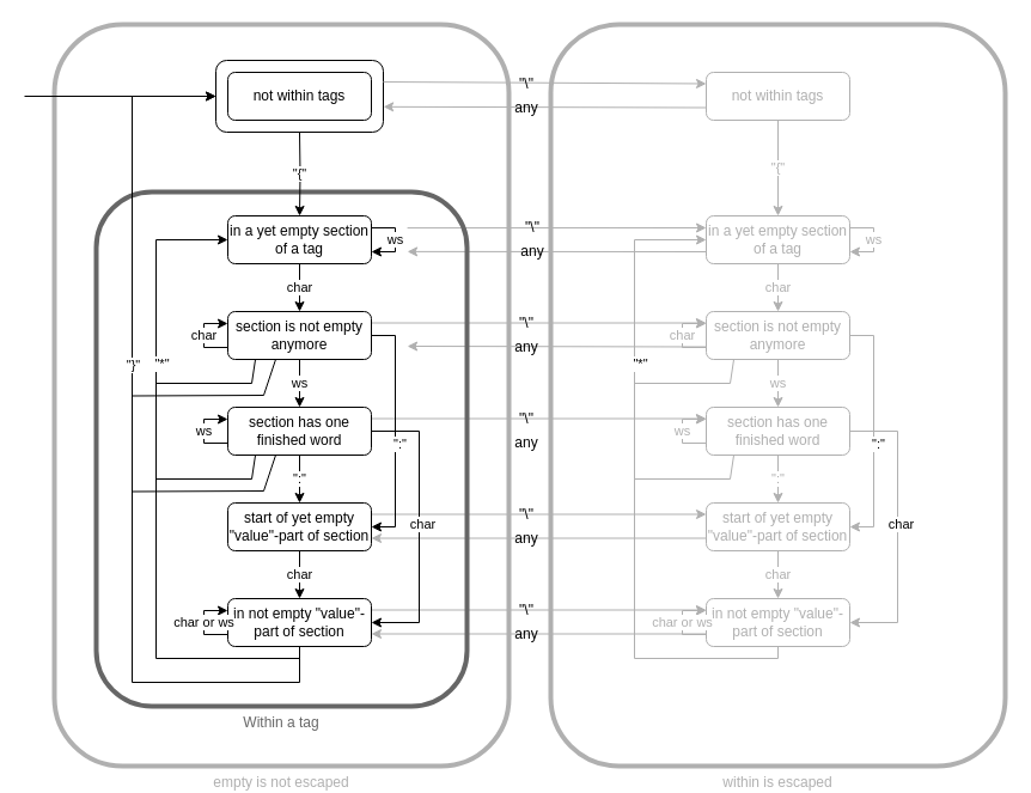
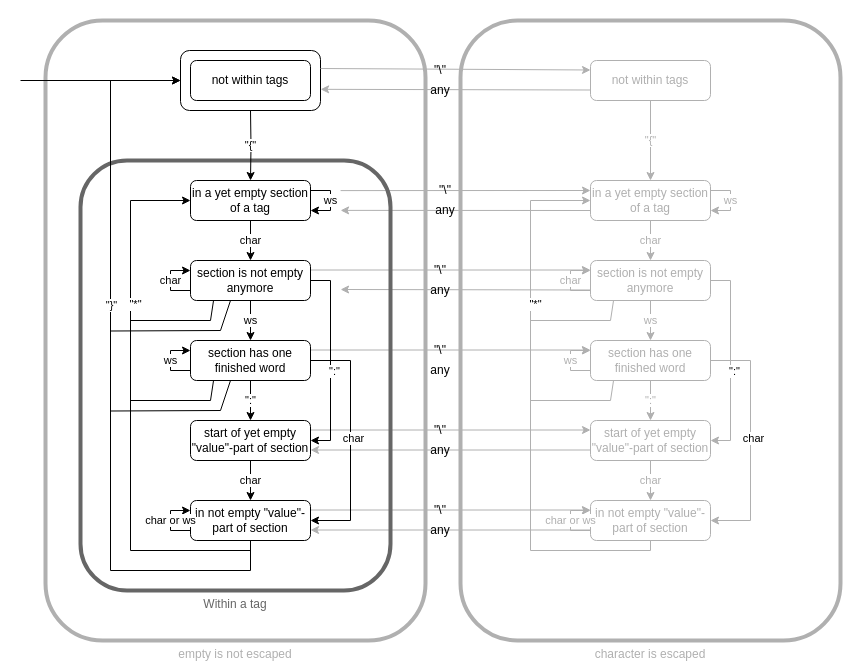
- <mxCell id="16" value="&lt;font color=&quot;#B0B0B0&quot;&gt;within is escaped&lt;br&gt;&lt;/font&gt;" style="rounded=1;whiteSpace=wrap;html=1;fillColor=none;strokeColor=#B0B0B0;strokeWidth=4;labelPosition=center;verticalLabelPosition=bottom;align=center;verticalAlign=top;" vertex="1" parent="1"><mxGeometry x="460" width="380" height="620" as="geometry" y="20" /></mxCell>
+ <mxCell id="16" value="&lt;font color=&quot;#B0B0B0&quot;&gt;character is escaped&lt;br&gt;&lt;/font&gt;" style="rounded=1;whiteSpace=wrap;html=1;fillColor=none;strokeColor=#B0B0B0;strokeWidth=4;labelPosition=center;verticalLabelPosition=bottom;align=center;verticalAlign=top;" vertex="1" parent="1"><mxGeometry x="460" width="380" height="620" as="geometry" y="20" /></mxCell>
